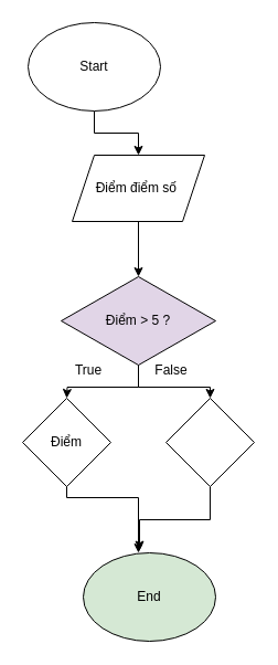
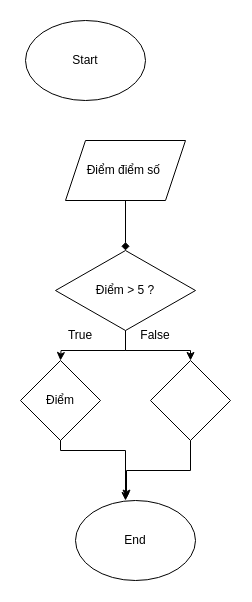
- <mxCell id="2" style="edgeStyle=orthogonalEdgeStyle;rounded=0;orthogonalLoop=1;jettySize=auto;html=1;exitX=0.5;exitY=1;exitDx=0;exitDy=0;entryX=0.5;entryY=0;entryDx=0;entryDy=0;" parent="1" source="3" target="5" edge="1"><mxGeometry relative="1" as="geometry" /></mxCell>
- <mxCell id="4" style="edgeStyle=orthogonalEdgeStyle;rounded=0;orthogonalLoop=1;jettySize=auto;html=1;exitX=0.5;exitY=1;exitDx=0;exitDy=0;" parent="1" source="5" target="8" edge="1"><mxGeometry relative="1" as="geometry" /></mxCell>
+ <mxCell id="4" style="edgeStyle=orthogonalEdgeStyle;rounded=0;orthogonalLoop=1;jettySize=auto;html=1;exitX=0.5;exitY=1;exitDx=0;exitDy=0;endArrow=diamond;" parent="1" source="5" target="8" edge="1"><mxGeometry relative="1" as="geometry" /></mxCell>
- <mxCell id="8" value="Điểm &amp;gt; 5 ?" style="rhombus;whiteSpace=wrap;html=1;fillColor=#e1d5e7;" parent="1" vertex="1"><mxGeometry x="55" y="250" width="140" height="80" as="geometry" /></mxCell>
+ <mxCell id="8" value="Điểm &amp;gt; 5 ?" style="rhombus;whiteSpace=wrap;html=1;" parent="1" vertex="1"><mxGeometry x="55" y="250" width="140" height="80" as="geometry" /></mxCell>
- <mxCell id="9" value="End" style="ellipse;whiteSpace=wrap;html=1;fillColor=#d5e8d4;" parent="1" vertex="1"><mxGeometry x="75" y="500" width="120" height="80" as="geometry" /></mxCell>
+ <mxCell id="9" value="End" style="ellipse;whiteSpace=wrap;html=1;" parent="1" vertex="1"><mxGeometry x="75" y="500" width="120" height="80" as="geometry" /></mxCell>
